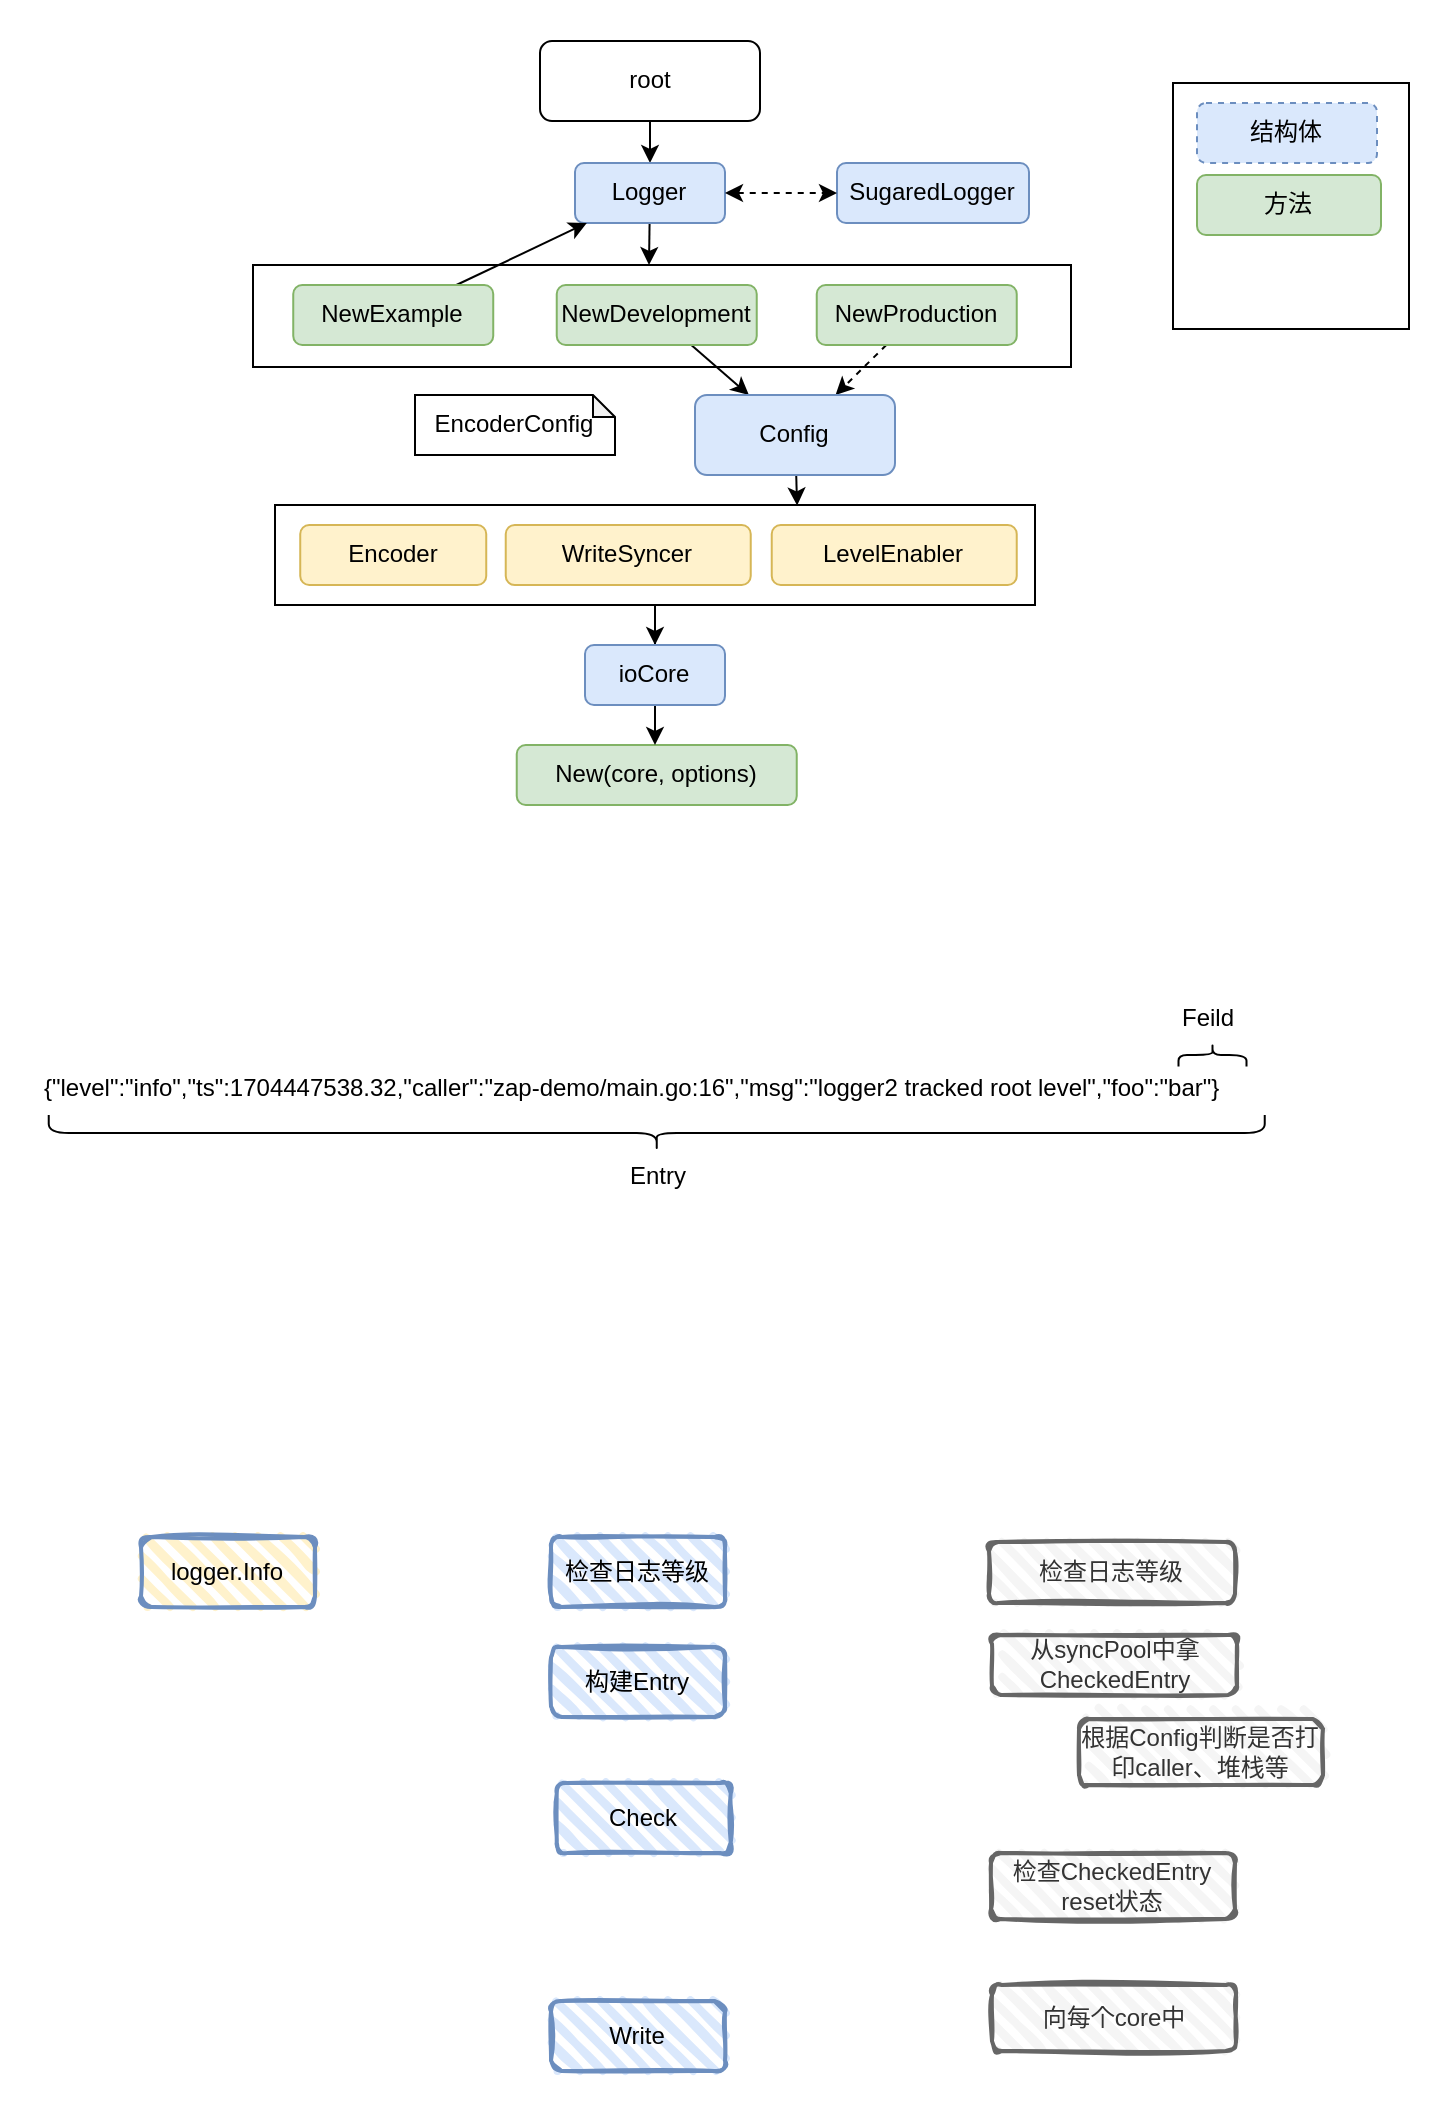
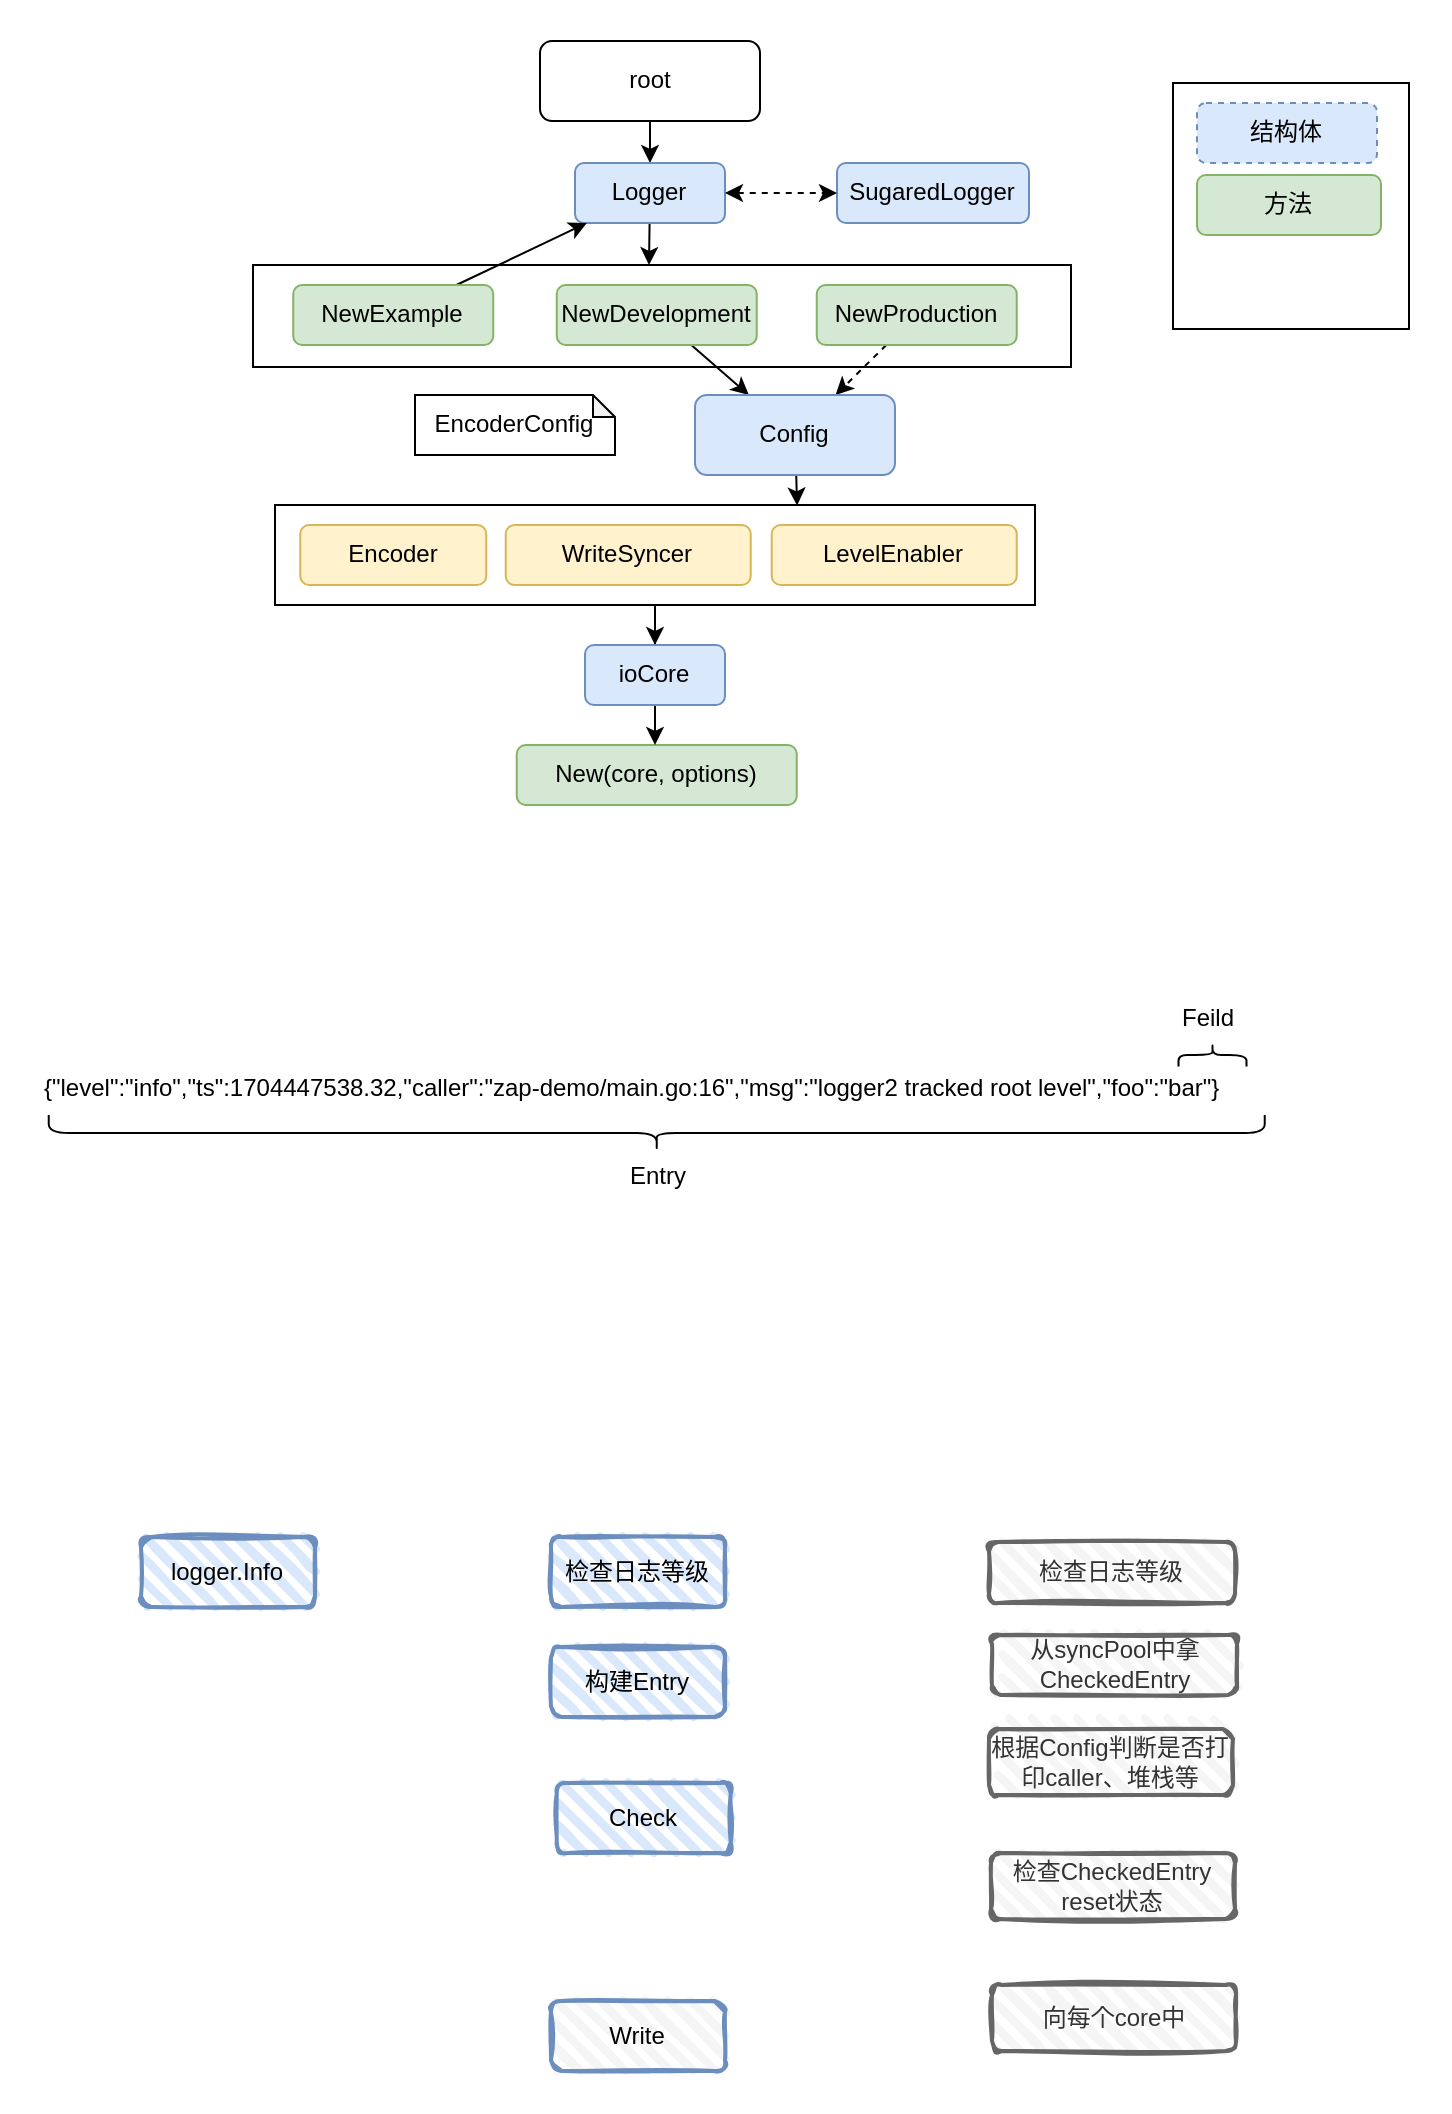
- <mxCell id="34" value="logger.Info" style="rounded=1;whiteSpace=wrap;html=1;strokeWidth=2;fillWeight=4;hachureGap=8;hachureAngle=45;fillColor=#fff2cc;sketch=1;strokeColor=#6c8ebf;" vertex="1" parent="1"><mxGeometry x="70" y="768" width="87" height="35" as="geometry" /></mxCell>
+ <mxCell id="34" value="logger.Info" style="rounded=1;whiteSpace=wrap;html=1;strokeWidth=2;fillWeight=4;hachureGap=8;hachureAngle=45;fillColor=#dae8fc;sketch=1;strokeColor=#6c8ebf;" vertex="1" parent="1"><mxGeometry x="70" y="768" width="87" height="35" as="geometry" /></mxCell>
- <mxCell id="41" value="根据Config判断是否打印caller、堆栈等" style="rounded=1;whiteSpace=wrap;html=1;strokeWidth=2;fillWeight=4;hachureGap=8;hachureAngle=45;fillColor=#f5f5f5;sketch=1;fontColor=#333333;strokeColor=#666666;" vertex="1" parent="1"><mxGeometry x="539" y="859" width="122" height="33" as="geometry" /></mxCell>
+ <mxCell id="41" value="根据Config判断是否打印caller、堆栈等" style="rounded=1;whiteSpace=wrap;html=1;strokeWidth=2;fillWeight=4;hachureGap=8;hachureAngle=45;fillColor=#f5f5f5;sketch=1;fontColor=#333333;strokeColor=#666666;" vertex="1" parent="1"><mxGeometry x="494" y="864" width="122" height="33" as="geometry" /></mxCell>
- <mxCell id="38" value="Write" style="rounded=1;whiteSpace=wrap;html=1;strokeWidth=2;fillWeight=4;hachureGap=8;hachureAngle=45;fillColor=#dae8fc;sketch=1;strokeColor=#6c8ebf;" vertex="1" parent="1"><mxGeometry x="275" y="1000" width="87" height="35" as="geometry" /></mxCell>
+ <mxCell id="38" value="Write" style="rounded=1;whiteSpace=wrap;html=1;strokeWidth=2;fillWeight=4;hachureGap=8;hachureAngle=45;fillColor=#f5f5f5;sketch=1;strokeColor=#6c8ebf;" vertex="1" parent="1"><mxGeometry x="275" y="1000" width="87" height="35" as="geometry" /></mxCell>
